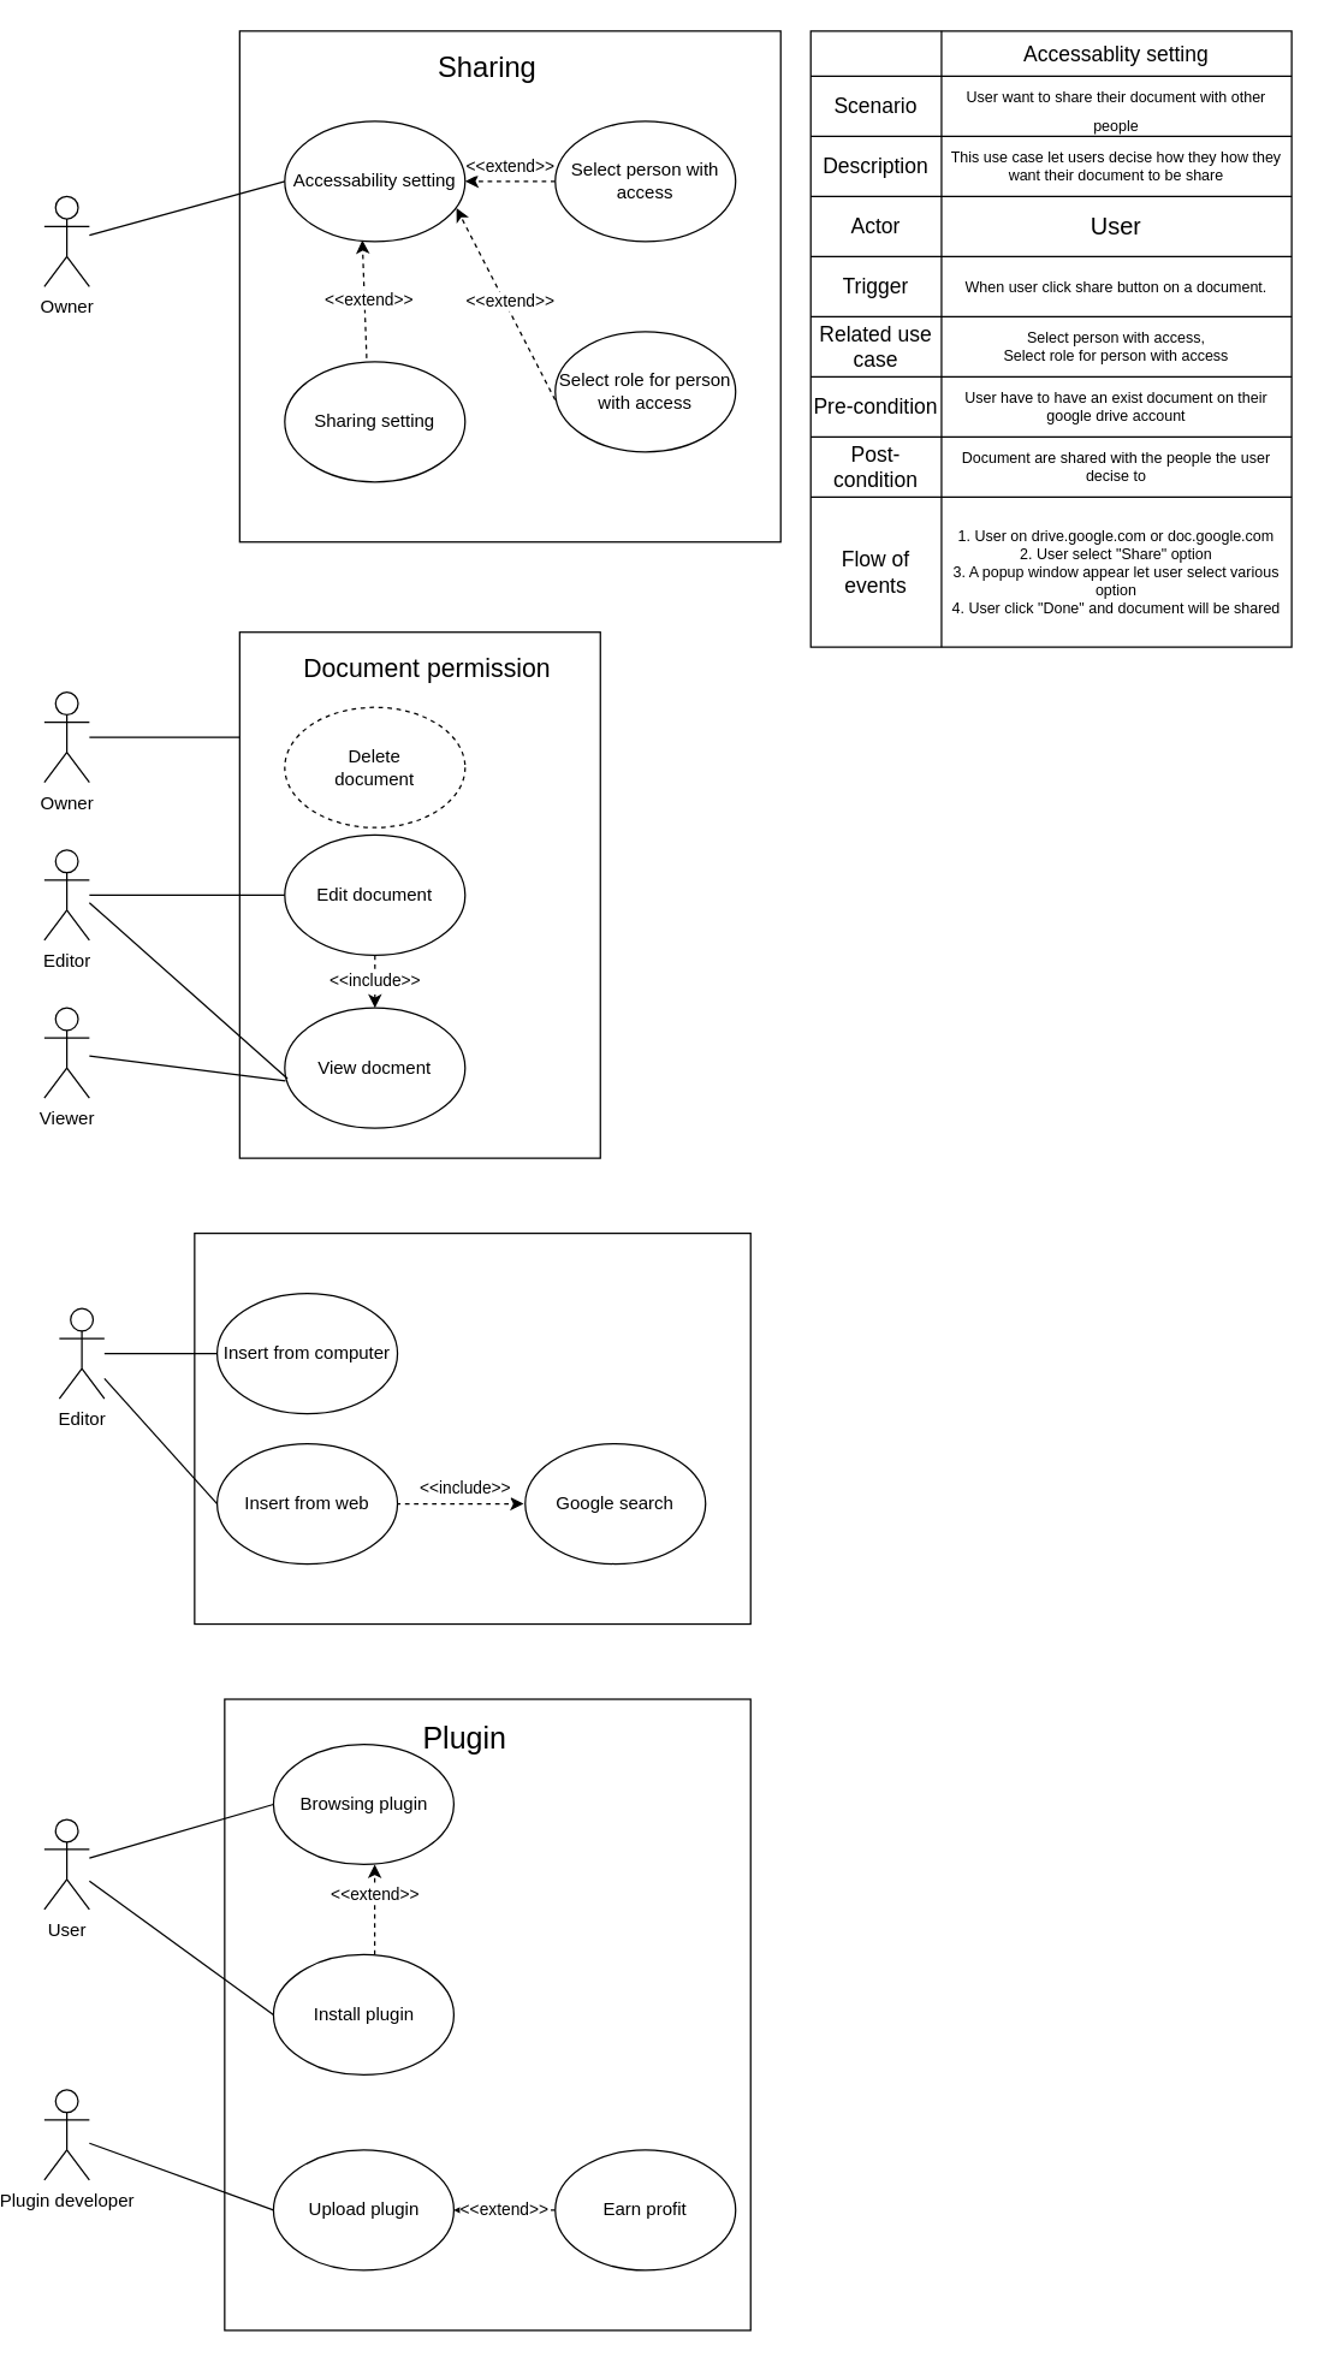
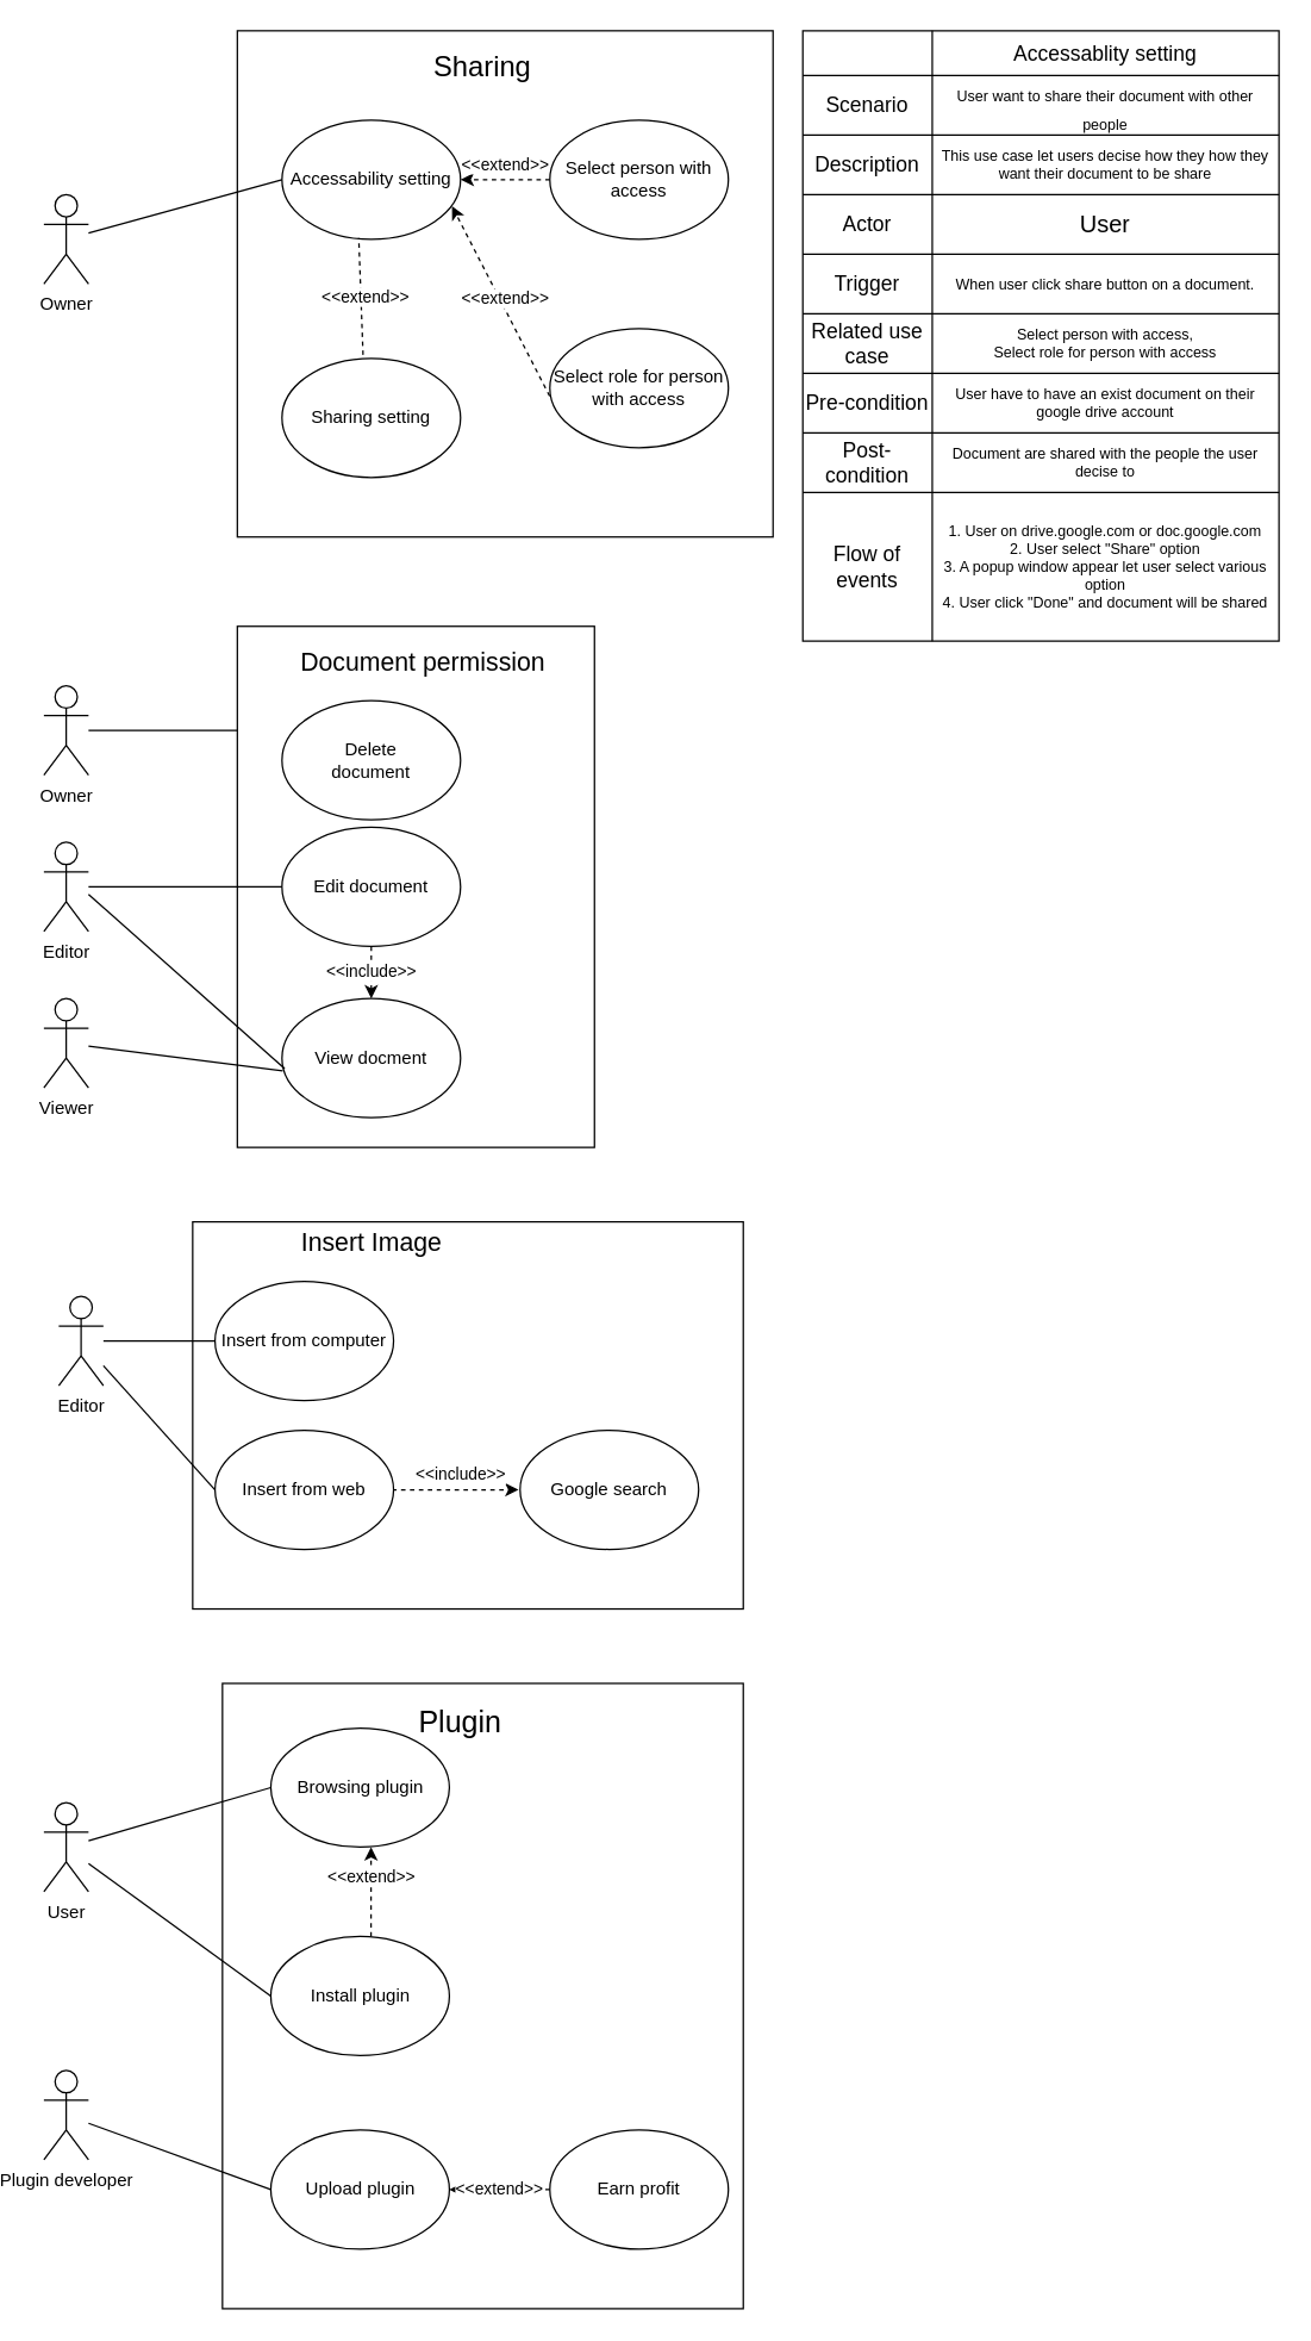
- <mxCell id="75" value="&amp;lt;&amp;lt;extend&amp;gt;&amp;gt;" style="endArrow=classic;html=1;rounded=0;exitX=0.454;exitY=-0.029;exitDx=0;exitDy=0;exitPerimeter=0;entryX=0.43;entryY=0.989;entryDx=0;entryDy=0;entryPerimeter=0;dashed=1;" edge="1" parent="1" source="7" target="4"><mxGeometry x="0.001" y="-3" width="50" height="50" relative="1" as="geometry"><mxPoint x="370" y="275" as="sourcePoint" /><mxPoint x="304" y="148" as="targetPoint" /><mxPoint as="offset" /></mxGeometry></mxCell>
+ <mxCell id="75" value="&amp;lt;&amp;lt;extend&amp;gt;&amp;gt;" style="endArrow=none;html=1;rounded=0;exitX=0.454;exitY=-0.029;exitDx=0;exitDy=0;exitPerimeter=0;entryX=0.43;entryY=0.989;entryDx=0;entryDy=0;entryPerimeter=0;dashed=1;" edge="1" parent="1" source="7" target="4"><mxGeometry x="0.001" y="-3" width="50" height="50" relative="1" as="geometry"><mxPoint x="370" y="275" as="sourcePoint" /><mxPoint x="304" y="148" as="targetPoint" /><mxPoint as="offset" /></mxGeometry></mxCell>
- <mxCell id="17" value="&lt;div&gt;Delete&lt;/div&gt;&lt;div&gt;document&lt;/div&gt;" style="ellipse;whiteSpace=wrap;html=1;dashed=1;" parent="1" vertex="1"><mxGeometry x="180" y="470" width="120" height="80" as="geometry" /></mxCell>
+ <mxCell id="17" value="&lt;div&gt;Delete&lt;/div&gt;&lt;div&gt;document&lt;/div&gt;" style="ellipse;whiteSpace=wrap;html=1;" parent="1" vertex="1"><mxGeometry x="180" y="470" width="120" height="80" as="geometry" /></mxCell>
+ <mxCell id="26" value="Insert Image " style="text;html=1;strokeColor=none;fillColor=none;align=center;verticalAlign=middle;whiteSpace=wrap;rounded=0;fontSize=17;" parent="1" vertex="1"><mxGeometry x="187.5" y="820" width="105" height="30" as="geometry" /></mxCell>
